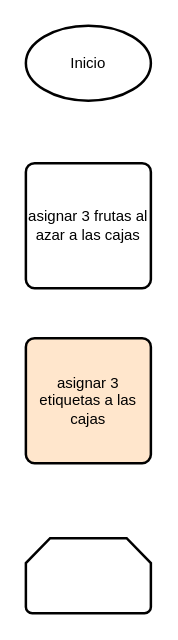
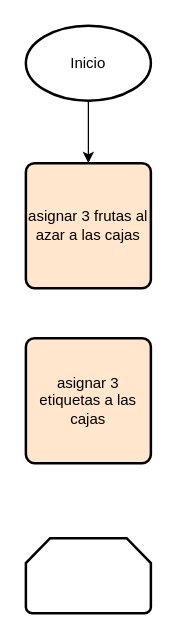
+ <mxCell id="2" style="edgeStyle=orthogonalEdgeStyle;rounded=0;orthogonalLoop=1;jettySize=auto;html=1;entryX=0.5;entryY=0;entryDx=0;entryDy=0;" edge="1" parent="1" source="3" target="4"><mxGeometry relative="1" as="geometry" /></mxCell>
- <mxCell id="4" value="asignar 3 frutas al azar a las cajas" style="rounded=1;whiteSpace=wrap;html=1;absoluteArcSize=1;arcSize=14;strokeWidth=2;" vertex="1" parent="1"><mxGeometry x="20" y="130" width="100" height="100" as="geometry" /></mxCell>
+ <mxCell id="4" value="asignar 3 frutas al azar a las cajas" style="rounded=1;whiteSpace=wrap;html=1;absoluteArcSize=1;arcSize=14;strokeWidth=2;fillColor=#ffe6cc;" vertex="1" parent="1"><mxGeometry x="20" y="130" width="100" height="100" as="geometry" /></mxCell>
